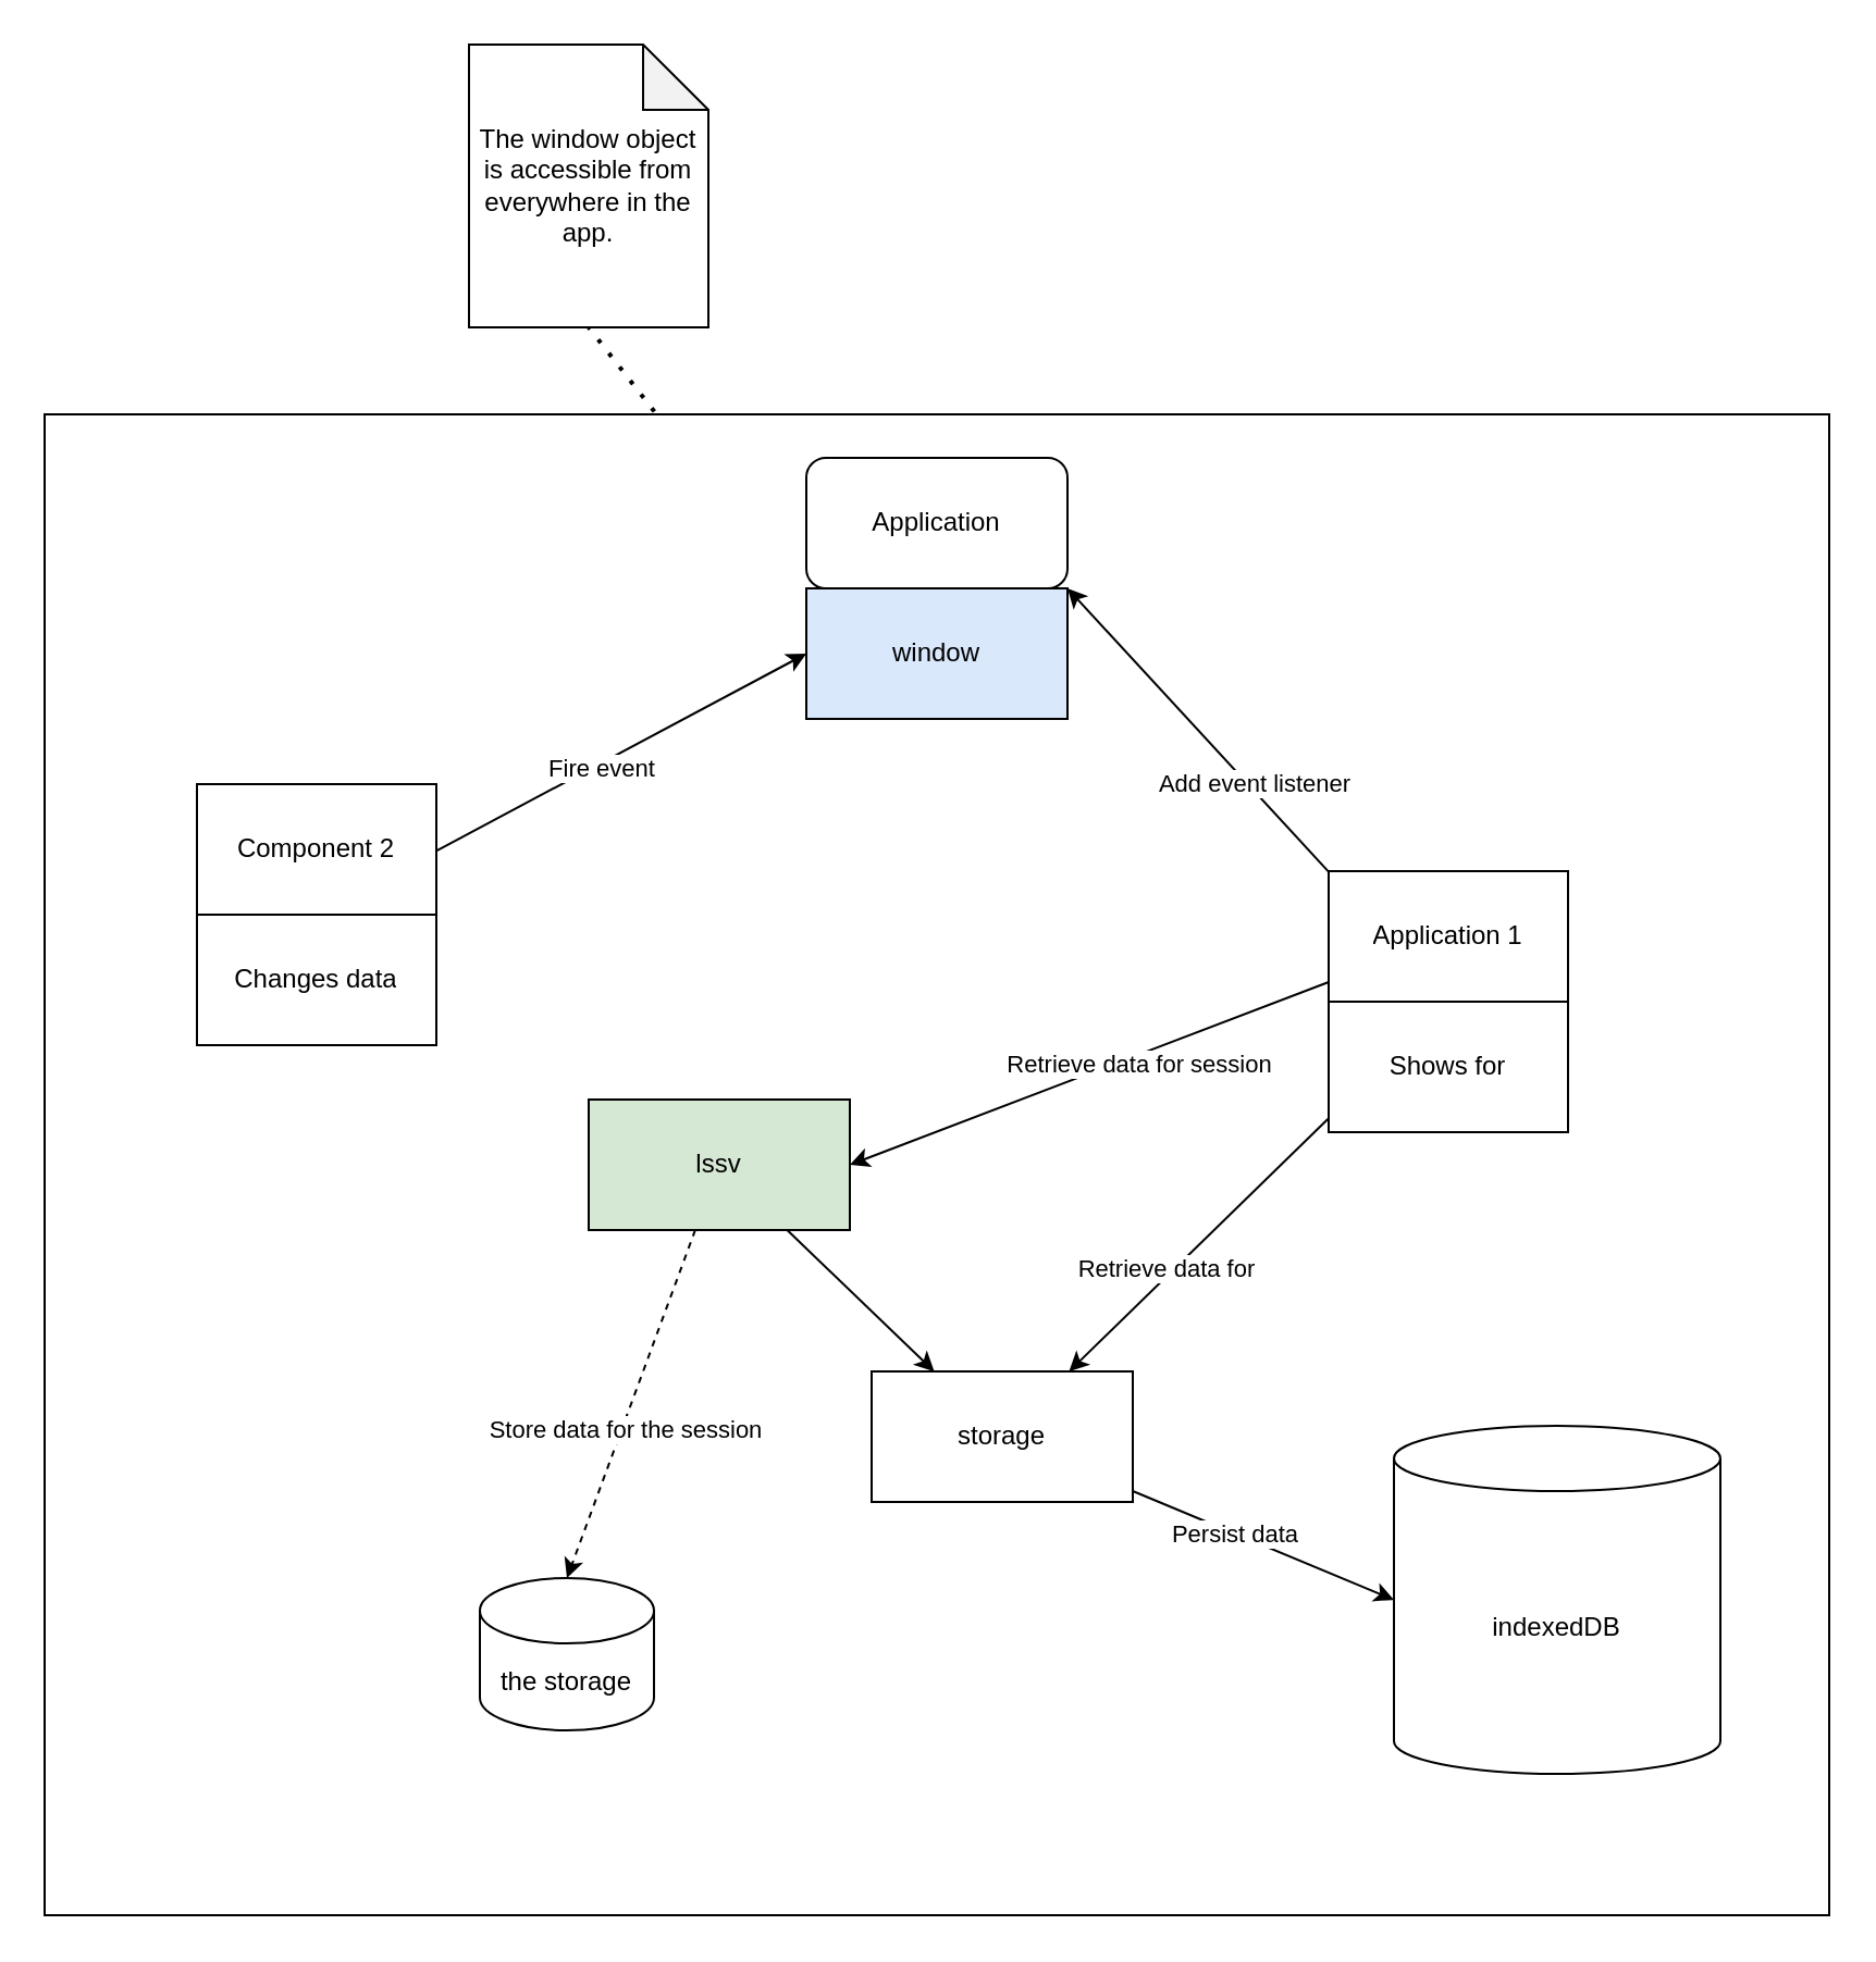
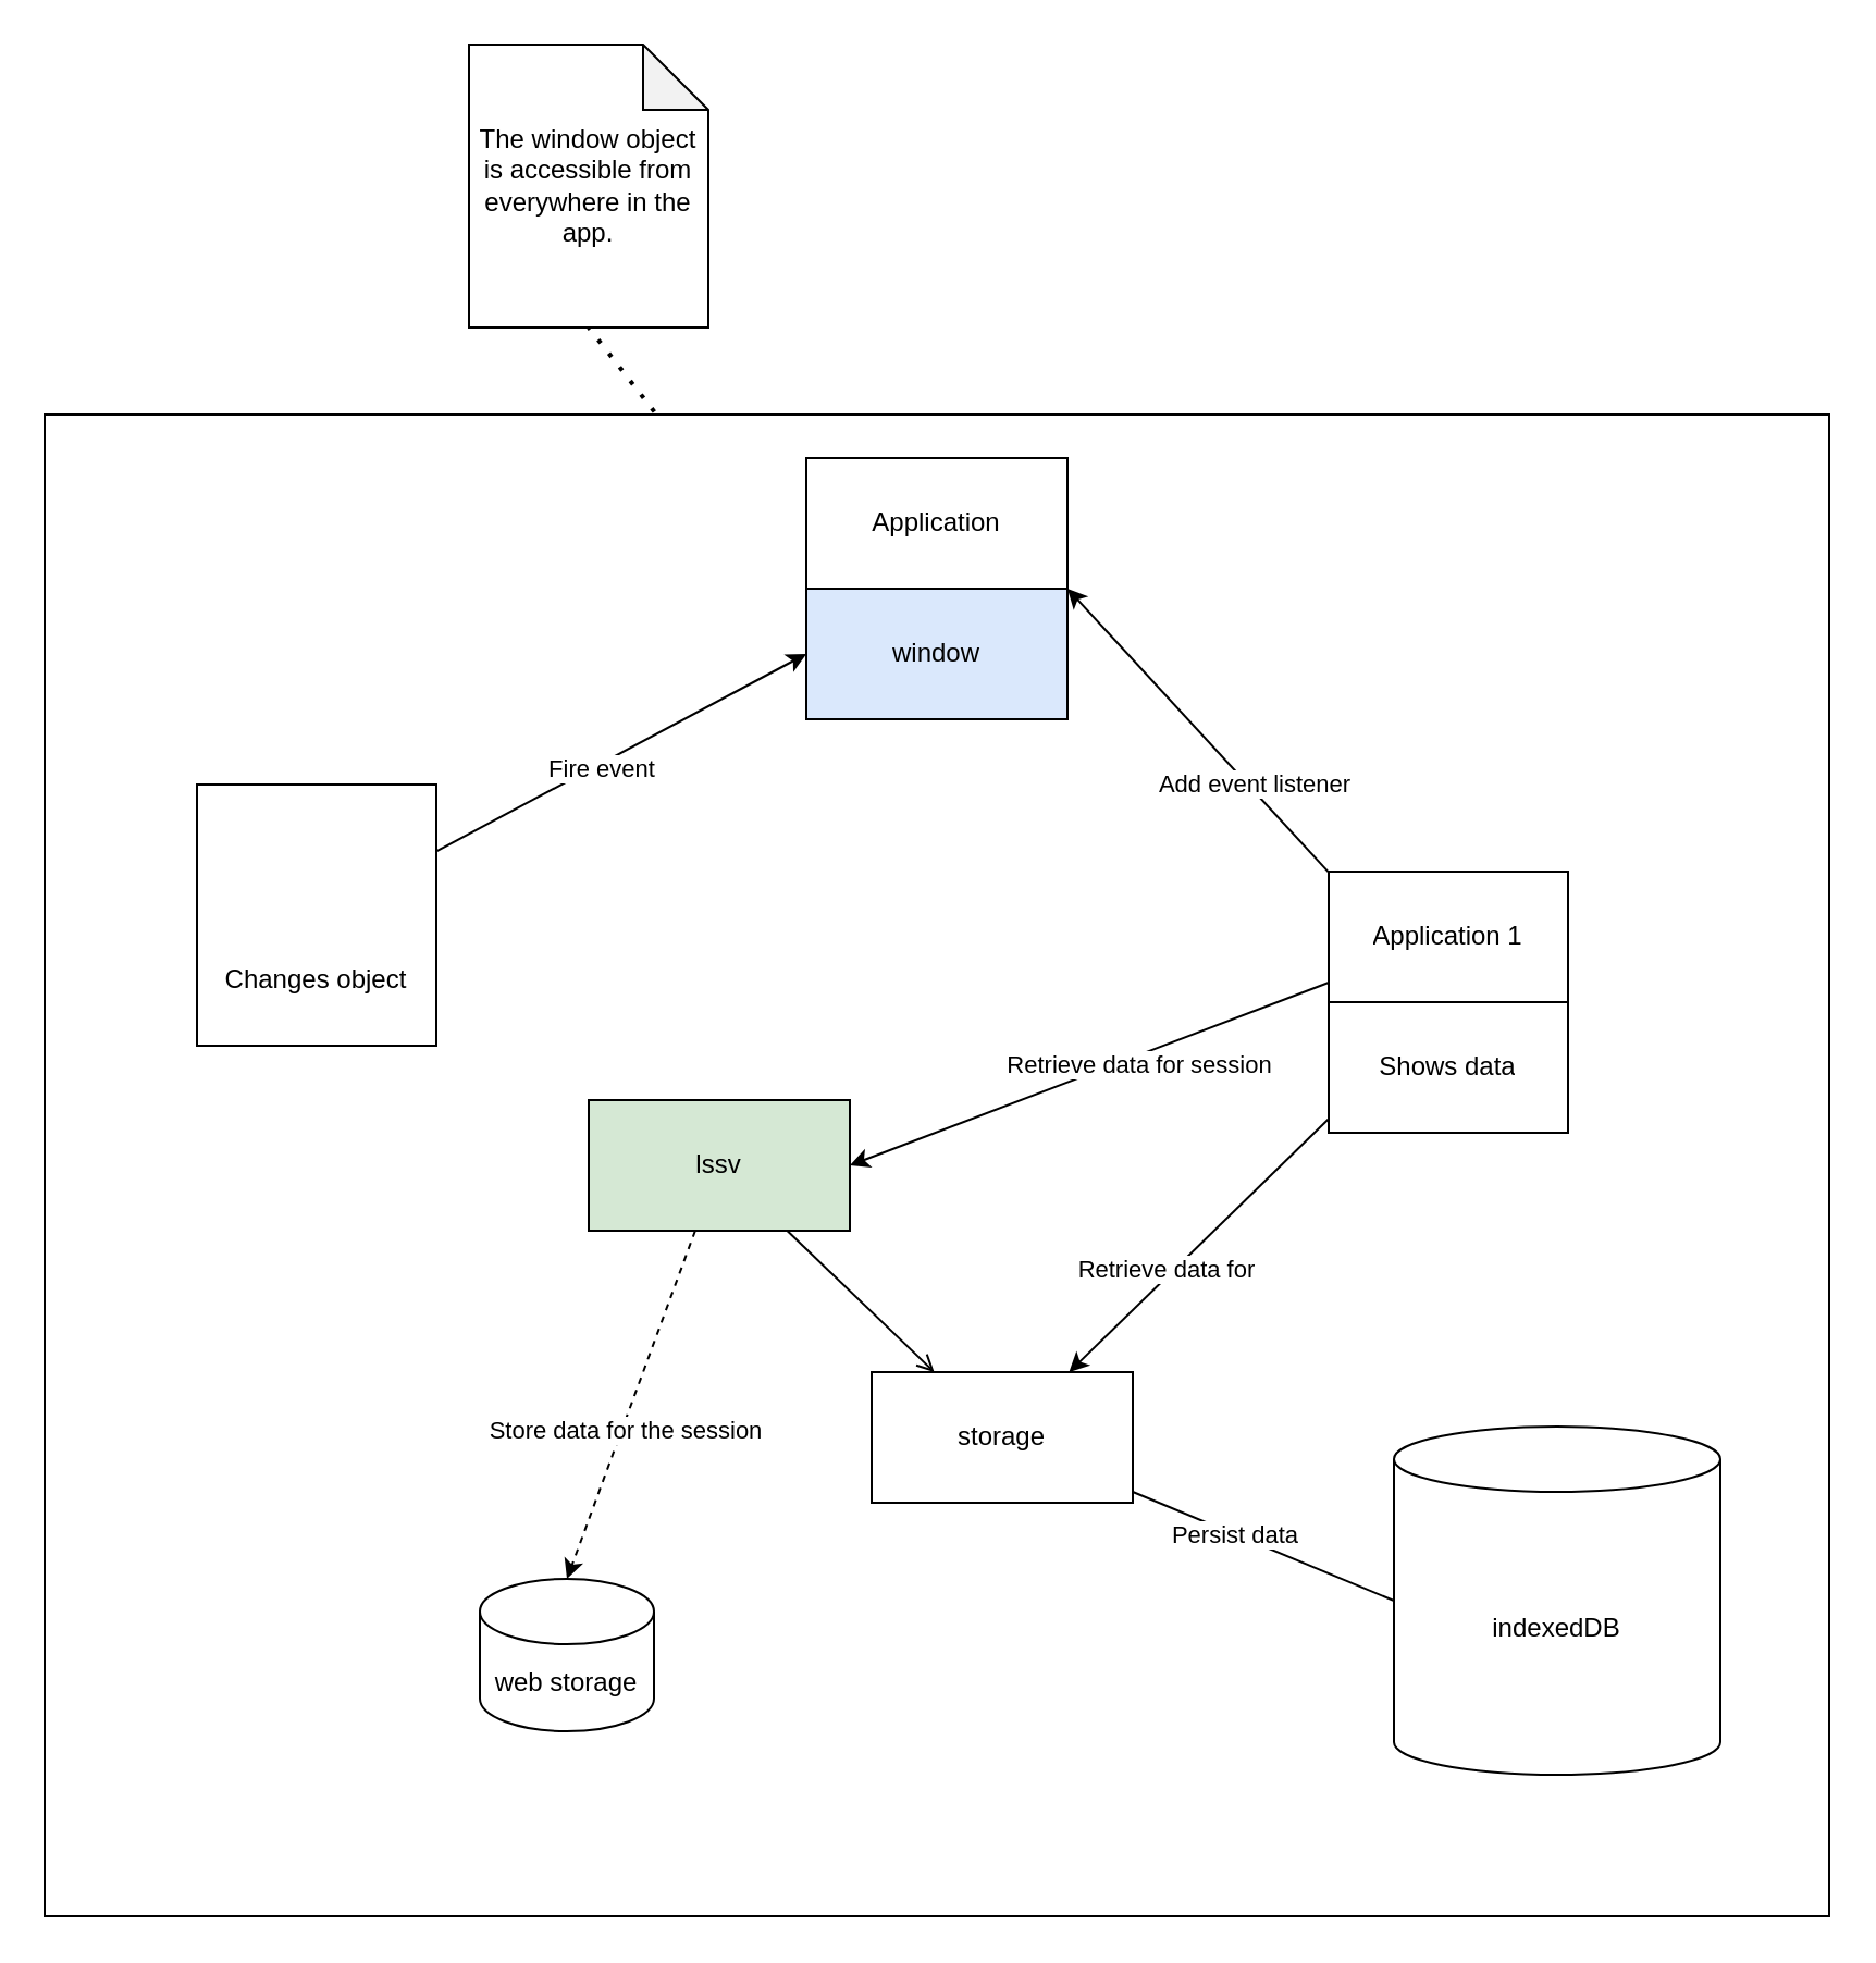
- <mxCell id="25" value="Application" style="whiteSpace=wrap;html=1;rounded=1;" parent="5" vertex="1"><mxGeometry x="350" y="20" width="120" height="60" as="geometry" /></mxCell>
+ <mxCell id="25" value="Application" style="rounded=0;whiteSpace=wrap;html=1;" parent="5" vertex="1"><mxGeometry x="350" y="20" width="120" height="60" as="geometry" /></mxCell>
- <mxCell id="20" value="Component 2" style="shape=partialRectangle;html=1;whiteSpace=wrap;connectable=0;overflow=hidden;fillColor=none;top=0;left=0;bottom=0;right=0;pointerEvents=1;" parent="19" vertex="1"><mxGeometry width="110" height="60" as="geometry" /></mxCell>
- <mxCell id="22" value="Changes data" style="shape=partialRectangle;html=1;whiteSpace=wrap;connectable=0;overflow=hidden;fillColor=none;top=0;left=0;bottom=0;right=0;pointerEvents=1;" parent="21" vertex="1"><mxGeometry width="110" height="60" as="geometry" /></mxCell>
+ <mxCell id="22" value="Changes object" style="shape=partialRectangle;html=1;whiteSpace=wrap;connectable=0;overflow=hidden;fillColor=none;top=0;left=0;bottom=0;right=0;pointerEvents=1;" parent="21" vertex="1"><mxGeometry width="110" height="60" as="geometry" /></mxCell>
- <mxCell id="15" value="Shows for" style="shape=partialRectangle;html=1;whiteSpace=wrap;connectable=0;overflow=hidden;fillColor=none;top=0;left=0;bottom=0;right=0;pointerEvents=1;" parent="14" vertex="1"><mxGeometry width="110" height="60" as="geometry" /></mxCell>
+ <mxCell id="15" value="Shows data" style="shape=partialRectangle;html=1;whiteSpace=wrap;connectable=0;overflow=hidden;fillColor=none;top=0;left=0;bottom=0;right=0;pointerEvents=1;" parent="14" vertex="1"><mxGeometry width="110" height="60" as="geometry" /></mxCell>
- <mxCell id="29" style="edgeStyle=none;html=1;" parent="5" source="30" target="33" edge="1"><mxGeometry relative="1" as="geometry" /></mxCell>
+ <mxCell id="29" style="edgeStyle=none;html=1;endArrow=open;" parent="5" source="30" target="33" edge="1"><mxGeometry relative="1" as="geometry" /></mxCell>
- <mxCell id="31" style="edgeStyle=none;html=1;entryX=0;entryY=0.5;entryDx=0;entryDy=0;entryPerimeter=0;" parent="5" source="33" target="23" edge="1"><mxGeometry relative="1" as="geometry" /></mxCell>
+ <mxCell id="31" style="edgeStyle=none;html=1;entryX=0;entryY=0.5;entryDx=0;entryDy=0;entryPerimeter=0;endArrow=none;" parent="5" source="33" target="23" edge="1"><mxGeometry relative="1" as="geometry" /></mxCell>
- <mxCell id="24" value="the storage" style="shape=cylinder3;whiteSpace=wrap;html=1;boundedLbl=1;backgroundOutline=1;size=15;" parent="5" vertex="1"><mxGeometry x="200" y="535" width="80" height="70" as="geometry" /></mxCell>
+ <mxCell id="24" value="web storage" style="shape=cylinder3;whiteSpace=wrap;html=1;boundedLbl=1;backgroundOutline=1;size=15;" parent="5" vertex="1"><mxGeometry x="200" y="535" width="80" height="70" as="geometry" /></mxCell>
